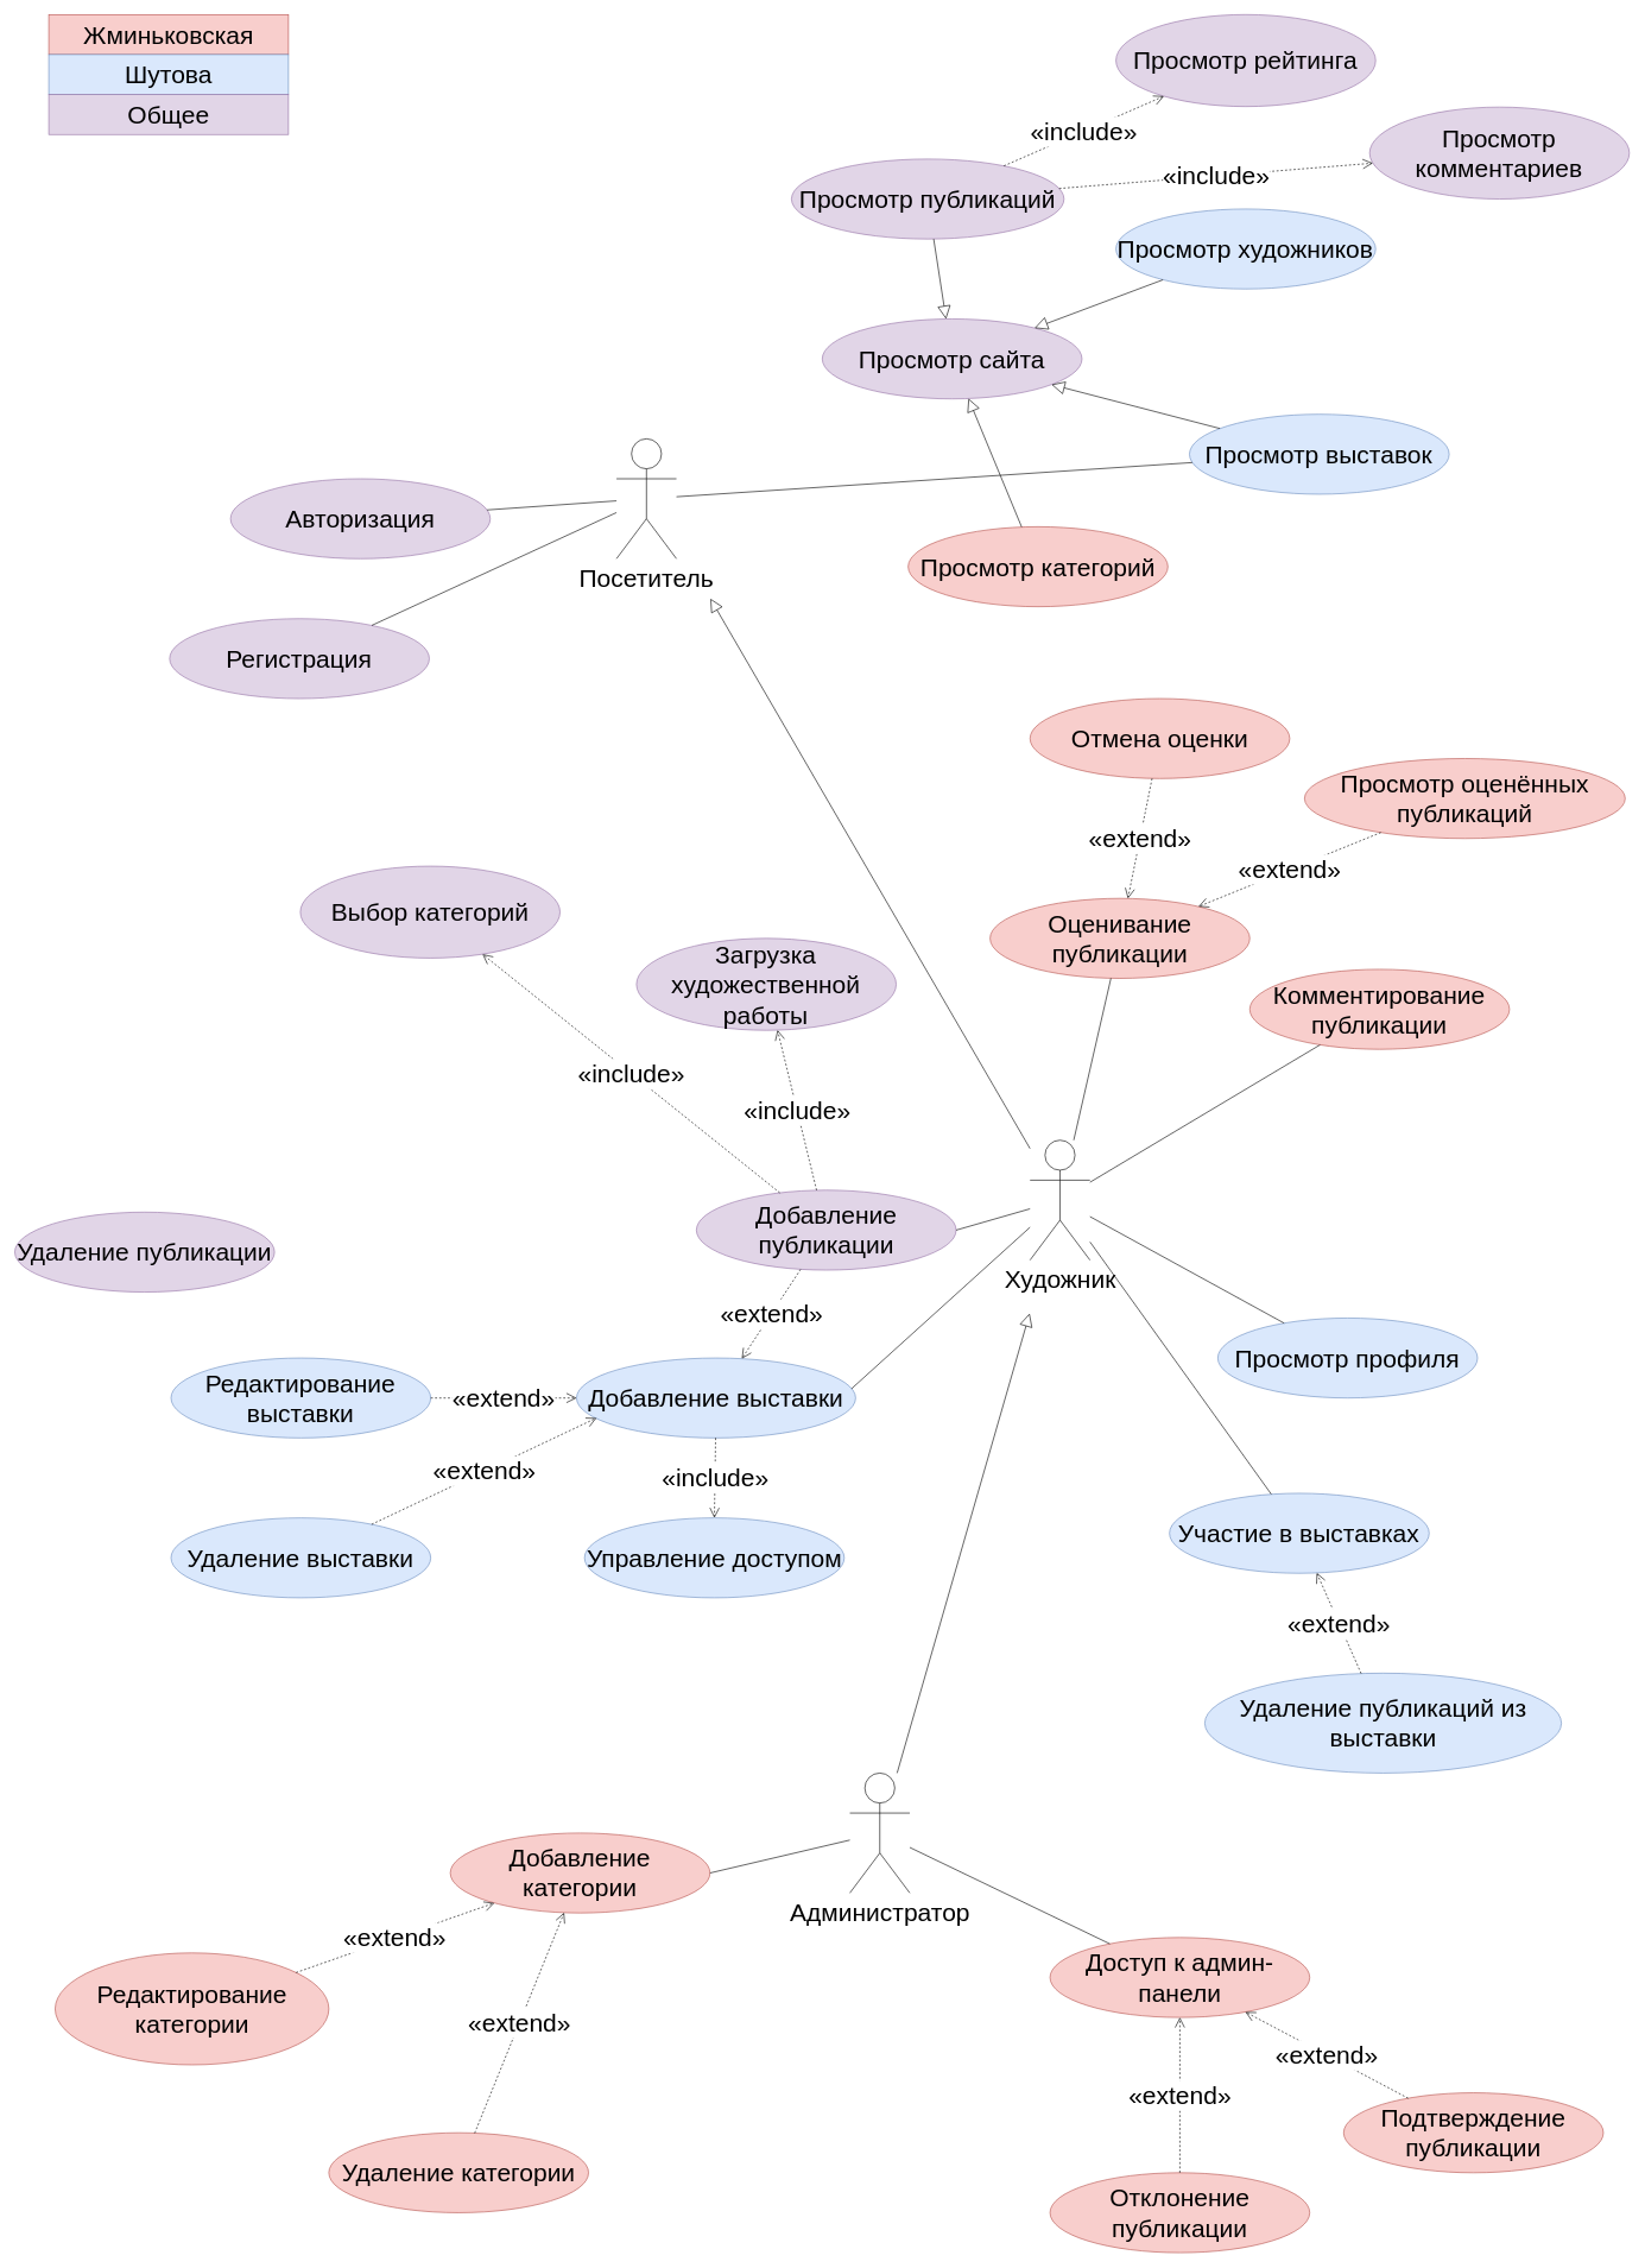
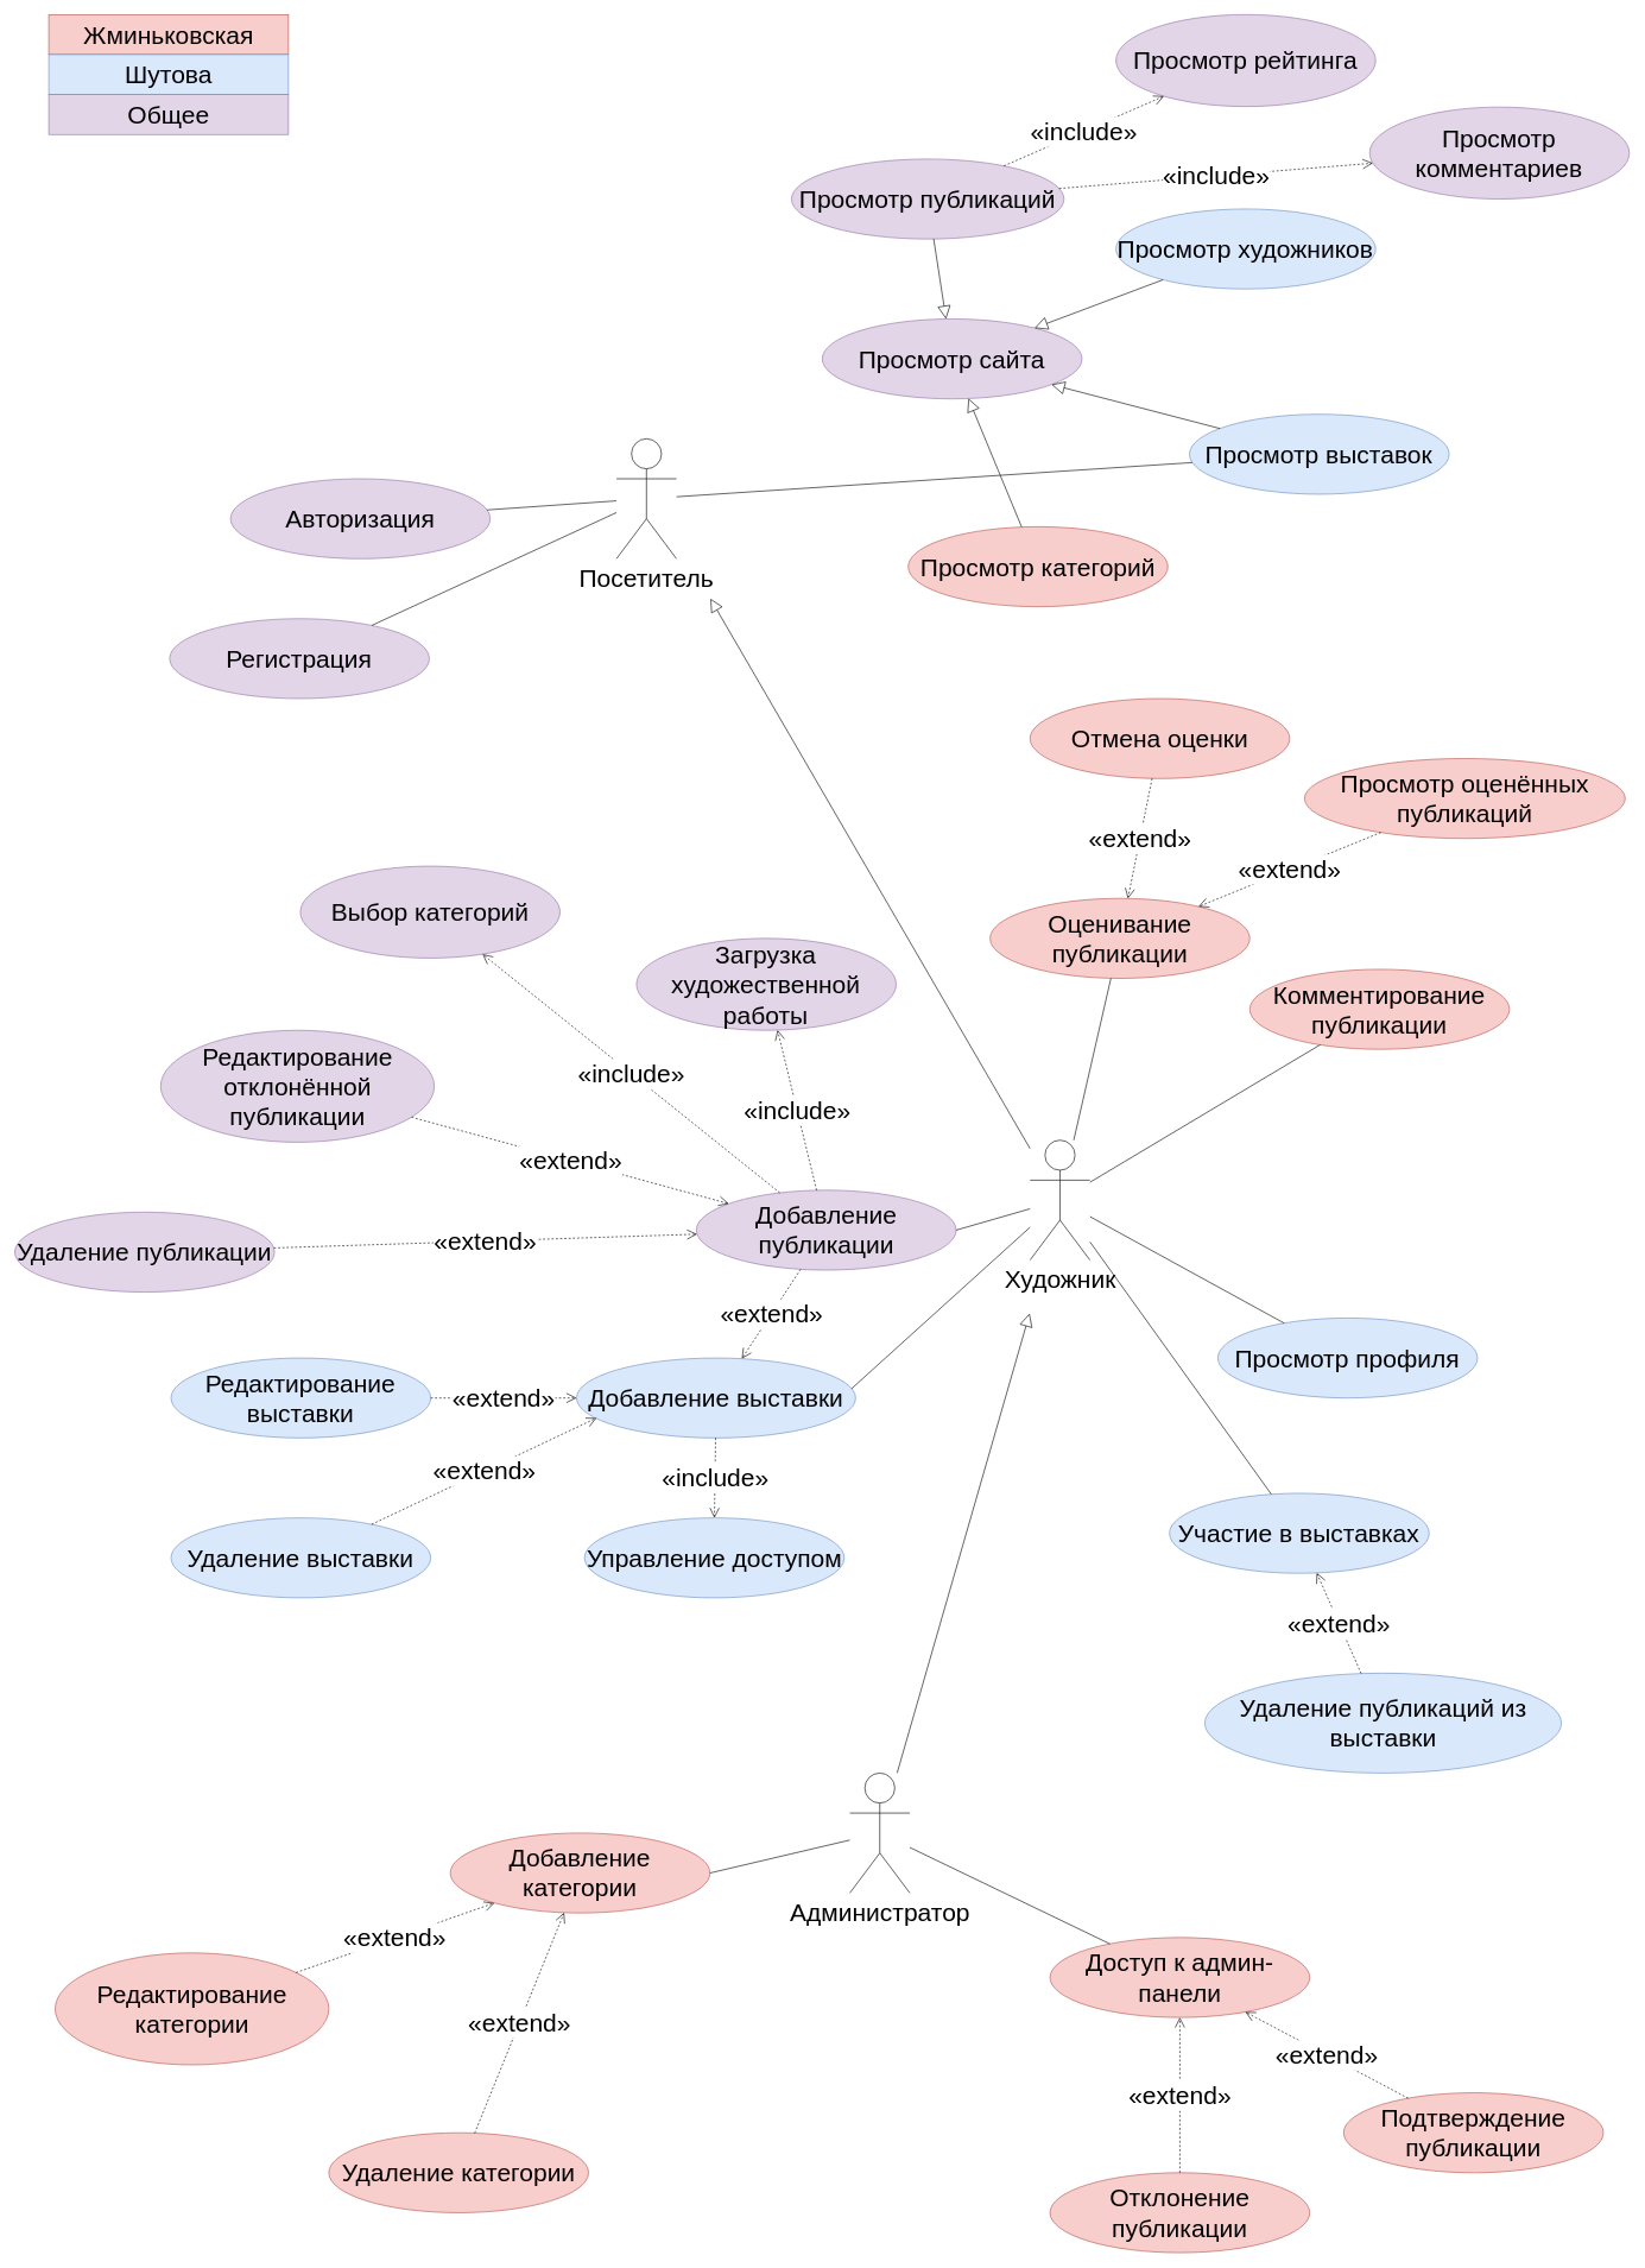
+ <mxCell id="13" value="Редактирование отклонённой публикации" style="ellipse;whiteSpace=wrap;html=1;fillColor=#e1d5e7;strokeColor=#9673a6;fontSize=35;" parent="2" vertex="1"><mxGeometry x="204.66" y="1425.027" width="384.088" height="157" as="geometry" /></mxCell>
+ <mxCell id="27" value="«extend»" style="endArrow=open;endSize=12;dashed=1;html=1;rounded=0;fontSize=35;" parent="2" source="13" target="12" edge="1"><mxGeometry width="160" relative="1" as="geometry"><mxPoint x="-168.214" y="1862.384" as="sourcePoint" /><mxPoint x="788.372" y="1702.345" as="targetPoint" /></mxGeometry></mxCell>
+ <mxCell id="26" value="«extend»" style="endArrow=open;endSize=12;dashed=1;html=1;rounded=0;fontSize=35;" parent="2" source="14" target="12" edge="1"><mxGeometry width="160" relative="1" as="geometry"><mxPoint x="168.214" y="2184.795" as="sourcePoint" /><mxPoint x="701.24" y="1746.771" as="targetPoint" /></mxGeometry></mxCell>
